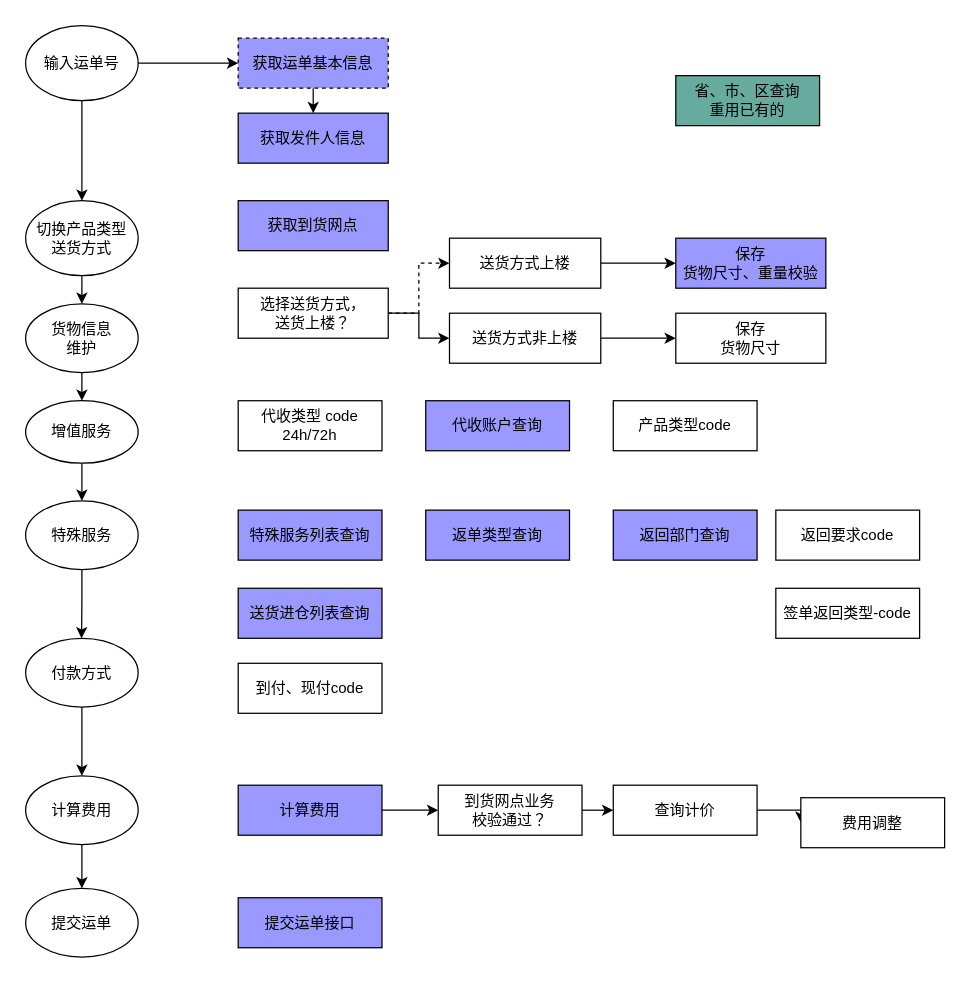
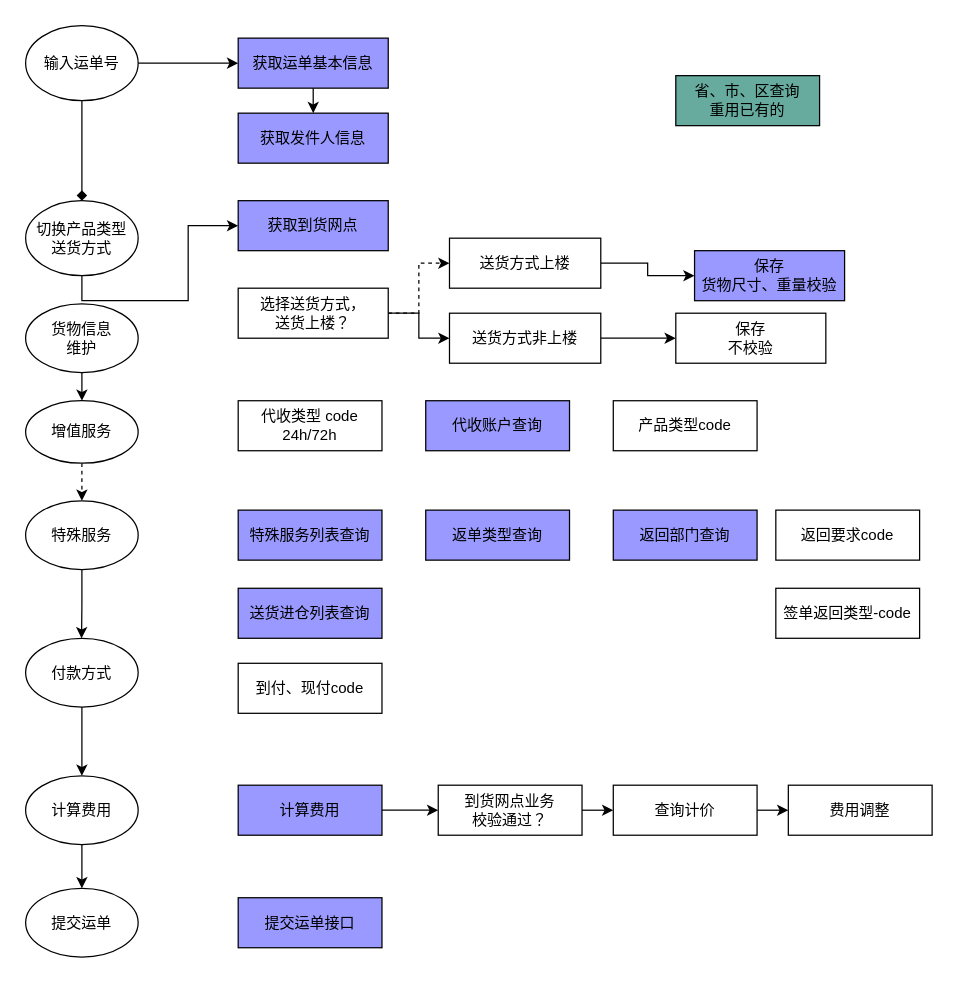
- <mxCell id="6" value="获取运单基本信息" style="rounded=0;whiteSpace=wrap;html=1;fillColor=#9999FF;dashed=1;" vertex="1" parent="1"><mxGeometry x="190" y="30" width="120" height="40" as="geometry" /></mxCell>
+ <mxCell id="6" value="获取运单基本信息" style="rounded=0;whiteSpace=wrap;html=1;fillColor=#9999FF;" vertex="1" parent="1"><mxGeometry x="190" y="30" width="120" height="40" as="geometry" /></mxCell>
- <mxCell id="3" style="edgeStyle=orthogonalEdgeStyle;rounded=0;orthogonalLoop=1;jettySize=auto;html=1;exitX=0.5;exitY=1;exitDx=0;exitDy=0;" edge="1" parent="1" source="4" target="10"><mxGeometry relative="1" as="geometry" /></mxCell>
+ <mxCell id="3" style="edgeStyle=orthogonalEdgeStyle;rounded=0;orthogonalLoop=1;jettySize=auto;html=1;exitX=0.5;exitY=1;exitDx=0;exitDy=0;endArrow=diamond;" edge="1" parent="1" source="4" target="10"><mxGeometry relative="1" as="geometry" /></mxCell>
- <mxCell id="16" value="保存&lt;br&gt;货物尺寸、重量校验" style="rounded=0;whiteSpace=wrap;html=1;fillColor=#9999FF;" vertex="1" parent="1"><mxGeometry x="540" y="190" width="120" height="40" as="geometry" /></mxCell>
+ <mxCell id="16" value="保存&lt;br&gt;货物尺寸、重量校验" style="rounded=0;whiteSpace=wrap;html=1;fillColor=#9999FF;" vertex="1" parent="1"><mxGeometry x="555" y="200" width="120" height="40" as="geometry" /></mxCell>
- <mxCell id="9" style="edgeStyle=orthogonalEdgeStyle;rounded=0;orthogonalLoop=1;jettySize=auto;html=1;exitX=0.5;exitY=1;exitDx=0;exitDy=0;entryX=0.5;entryY=0;entryDx=0;entryDy=0;" edge="1" parent="1" source="10" target="21"><mxGeometry relative="1" as="geometry" /></mxCell>
+ <mxCell id="9" style="edgeStyle=orthogonalEdgeStyle;rounded=0;orthogonalLoop=1;jettySize=auto;html=1;exitX=0.5;exitY=1;exitDx=0;exitDy=0;" edge="1" parent="1" source="10" target="8"><mxGeometry relative="1" as="geometry" /></mxCell>
- <mxCell id="19" value="保存&lt;br&gt;货物尺寸" style="rounded=0;whiteSpace=wrap;html=1;" vertex="1" parent="1"><mxGeometry x="540" y="250" width="120" height="40" as="geometry" /></mxCell>
+ <mxCell id="19" value="保存&lt;br&gt;不校验" style="rounded=0;whiteSpace=wrap;html=1;" vertex="1" parent="1"><mxGeometry x="540" y="250" width="120" height="40" as="geometry" /></mxCell>
- <mxCell id="27" style="edgeStyle=orthogonalEdgeStyle;rounded=0;orthogonalLoop=1;jettySize=auto;html=1;exitX=0.5;exitY=1;exitDx=0;exitDy=0;entryX=0.5;entryY=0;entryDx=0;entryDy=0;" edge="1" parent="1" source="28" target="30"><mxGeometry relative="1" as="geometry" /></mxCell>
+ <mxCell id="27" style="edgeStyle=orthogonalEdgeStyle;rounded=0;orthogonalLoop=1;jettySize=auto;html=1;exitX=0.5;exitY=1;exitDx=0;exitDy=0;entryX=0.5;entryY=0;entryDx=0;entryDy=0;dashed=1;" edge="1" parent="1" source="28" target="30"><mxGeometry relative="1" as="geometry" /></mxCell>
- <mxCell id="48" value="费用调整" style="rounded=0;whiteSpace=wrap;html=1;" vertex="1" parent="1"><mxGeometry x="640" y="637.5" width="115" height="40" as="geometry" /></mxCell>
+ <mxCell id="48" value="费用调整" style="rounded=0;whiteSpace=wrap;html=1;" vertex="1" parent="1"><mxGeometry x="630" y="627.5" width="115" height="40" as="geometry" /></mxCell>
